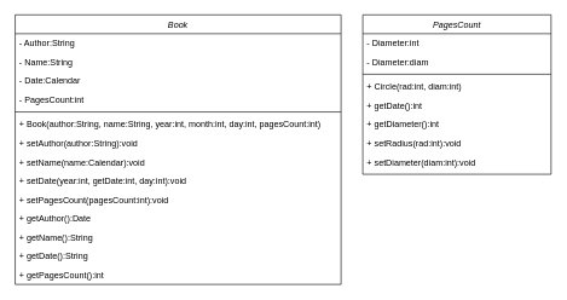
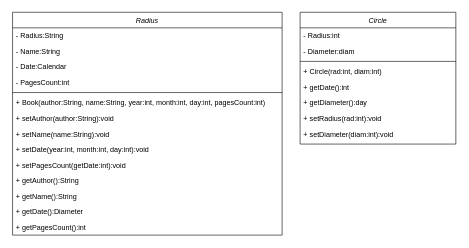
- <mxCell id="2" value="Book" style="swimlane;fontStyle=2;align=center;verticalAlign=top;childLayout=stackLayout;horizontal=1;startSize=26;horizontalStack=0;resizeParent=1;resizeLast=0;collapsible=1;marginBottom=0;rounded=0;shadow=0;strokeWidth=1;" parent="1" vertex="1"><mxGeometry x="20" y="20" width="450" height="372" as="geometry"><mxRectangle x="230" y="140" width="160" height="26" as="alternateBounds" /></mxGeometry></mxCell>
+ <mxCell id="2" value="Radius" style="swimlane;fontStyle=2;align=center;verticalAlign=top;childLayout=stackLayout;horizontal=1;startSize=26;horizontalStack=0;resizeParent=1;resizeLast=0;collapsible=1;marginBottom=0;rounded=0;shadow=0;strokeWidth=1;" parent="1" vertex="1"><mxGeometry x="20" y="20" width="450" height="372" as="geometry"><mxRectangle x="230" y="140" width="160" height="26" as="alternateBounds" /></mxGeometry></mxCell>
- <mxCell id="17" value="PagesCount" style="swimlane;fontStyle=2;align=center;verticalAlign=top;childLayout=stackLayout;horizontal=1;startSize=26;horizontalStack=0;resizeParent=1;resizeLast=0;collapsible=1;marginBottom=0;rounded=0;shadow=0;strokeWidth=1;" vertex="1" parent="1"><mxGeometry x="500" y="20" width="260" height="220" as="geometry"><mxRectangle x="230" y="140" width="160" height="26" as="alternateBounds" /></mxGeometry></mxCell>
+ <mxCell id="17" value="Circle" style="swimlane;fontStyle=2;align=center;verticalAlign=top;childLayout=stackLayout;horizontal=1;startSize=26;horizontalStack=0;resizeParent=1;resizeLast=0;collapsible=1;marginBottom=0;rounded=0;shadow=0;strokeWidth=1;" vertex="1" parent="1"><mxGeometry x="500" y="20" width="260" height="220" as="geometry"><mxRectangle x="230" y="140" width="160" height="26" as="alternateBounds" /></mxGeometry></mxCell>
- <mxCell id="3" value="- Author:String" style="text;align=left;verticalAlign=top;spacingLeft=4;spacingRight=4;overflow=hidden;rotatable=0;points=[[0,0.5],[1,0.5]];portConstraint=eastwest;" parent="2" vertex="1"><mxGeometry y="26" width="450" height="26" as="geometry" /></mxCell>
+ <mxCell id="3" value="- Radius:String" style="text;align=left;verticalAlign=top;spacingLeft=4;spacingRight=4;overflow=hidden;rotatable=0;points=[[0,0.5],[1,0.5]];portConstraint=eastwest;" parent="2" vertex="1"><mxGeometry y="26" width="450" height="26" as="geometry" /></mxCell>
- <mxCell id="18" value="- Diameter:int" style="text;align=left;verticalAlign=top;spacingLeft=4;spacingRight=4;overflow=hidden;rotatable=0;points=[[0,0.5],[1,0.5]];portConstraint=eastwest;" vertex="1" parent="17"><mxGeometry y="26" width="260" height="26" as="geometry" /></mxCell>
+ <mxCell id="18" value="- Radius:int" style="text;align=left;verticalAlign=top;spacingLeft=4;spacingRight=4;overflow=hidden;rotatable=0;points=[[0,0.5],[1,0.5]];portConstraint=eastwest;" vertex="1" parent="17"><mxGeometry y="26" width="260" height="26" as="geometry" /></mxCell>
- <mxCell id="23" value="+ getDiameter():int" style="text;align=left;verticalAlign=top;spacingLeft=4;spacingRight=4;overflow=hidden;rotatable=0;points=[[0,0.5],[1,0.5]];portConstraint=eastwest;" vertex="1" parent="17"><mxGeometry y="138" width="260" height="26" as="geometry" /></mxCell>
+ <mxCell id="23" value="+ getDiameter():day" style="text;align=left;verticalAlign=top;spacingLeft=4;spacingRight=4;overflow=hidden;rotatable=0;points=[[0,0.5],[1,0.5]];portConstraint=eastwest;" vertex="1" parent="17"><mxGeometry y="138" width="260" height="26" as="geometry" /></mxCell>
- <mxCell id="10" value="+ setName(name:Calendar):void" style="text;align=left;verticalAlign=top;spacingLeft=4;spacingRight=4;overflow=hidden;rotatable=0;points=[[0,0.5],[1,0.5]];portConstraint=eastwest;" vertex="1" parent="2"><mxGeometry y="190" width="450" height="26" as="geometry" /></mxCell>
+ <mxCell id="10" value="+ setName(name:String):void" style="text;align=left;verticalAlign=top;spacingLeft=4;spacingRight=4;overflow=hidden;rotatable=0;points=[[0,0.5],[1,0.5]];portConstraint=eastwest;" vertex="1" parent="2"><mxGeometry y="190" width="450" height="26" as="geometry" /></mxCell>
- <mxCell id="11" value="+ setDate(year:int, getDate:int, day:int):void" style="text;align=left;verticalAlign=top;spacingLeft=4;spacingRight=4;overflow=hidden;rotatable=0;points=[[0,0.5],[1,0.5]];portConstraint=eastwest;" vertex="1" parent="2"><mxGeometry y="216" width="450" height="26" as="geometry" /></mxCell>
+ <mxCell id="11" value="+ setDate(year:int, month:int, day:int):void" style="text;align=left;verticalAlign=top;spacingLeft=4;spacingRight=4;overflow=hidden;rotatable=0;points=[[0,0.5],[1,0.5]];portConstraint=eastwest;" vertex="1" parent="2"><mxGeometry y="216" width="450" height="26" as="geometry" /></mxCell>
- <mxCell id="12" value="+ setPagesCount(pagesCount:int):void" style="text;align=left;verticalAlign=top;spacingLeft=4;spacingRight=4;overflow=hidden;rotatable=0;points=[[0,0.5],[1,0.5]];portConstraint=eastwest;" vertex="1" parent="2"><mxGeometry y="242" width="450" height="26" as="geometry" /></mxCell>
+ <mxCell id="12" value="+ setPagesCount(getDate:int):void" style="text;align=left;verticalAlign=top;spacingLeft=4;spacingRight=4;overflow=hidden;rotatable=0;points=[[0,0.5],[1,0.5]];portConstraint=eastwest;" vertex="1" parent="2"><mxGeometry y="242" width="450" height="26" as="geometry" /></mxCell>
- <mxCell id="13" value="+ getAuthor():Date" style="text;align=left;verticalAlign=top;spacingLeft=4;spacingRight=4;overflow=hidden;rotatable=0;points=[[0,0.5],[1,0.5]];portConstraint=eastwest;" vertex="1" parent="2"><mxGeometry y="268" width="450" height="26" as="geometry" /></mxCell>
+ <mxCell id="13" value="+ getAuthor():String" style="text;align=left;verticalAlign=top;spacingLeft=4;spacingRight=4;overflow=hidden;rotatable=0;points=[[0,0.5],[1,0.5]];portConstraint=eastwest;" vertex="1" parent="2"><mxGeometry y="268" width="450" height="26" as="geometry" /></mxCell>
- <mxCell id="15" value="+ getDate():String" style="text;align=left;verticalAlign=top;spacingLeft=4;spacingRight=4;overflow=hidden;rotatable=0;points=[[0,0.5],[1,0.5]];portConstraint=eastwest;" vertex="1" parent="2"><mxGeometry y="320" width="450" height="26" as="geometry" /></mxCell>
+ <mxCell id="15" value="+ getDate():Diameter" style="text;align=left;verticalAlign=top;spacingLeft=4;spacingRight=4;overflow=hidden;rotatable=0;points=[[0,0.5],[1,0.5]];portConstraint=eastwest;" vertex="1" parent="2"><mxGeometry y="320" width="450" height="26" as="geometry" /></mxCell>
